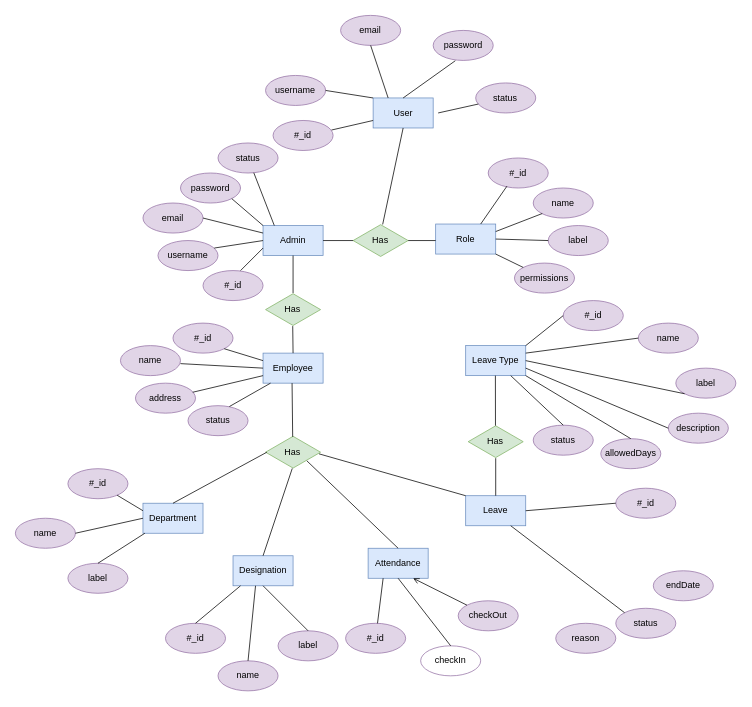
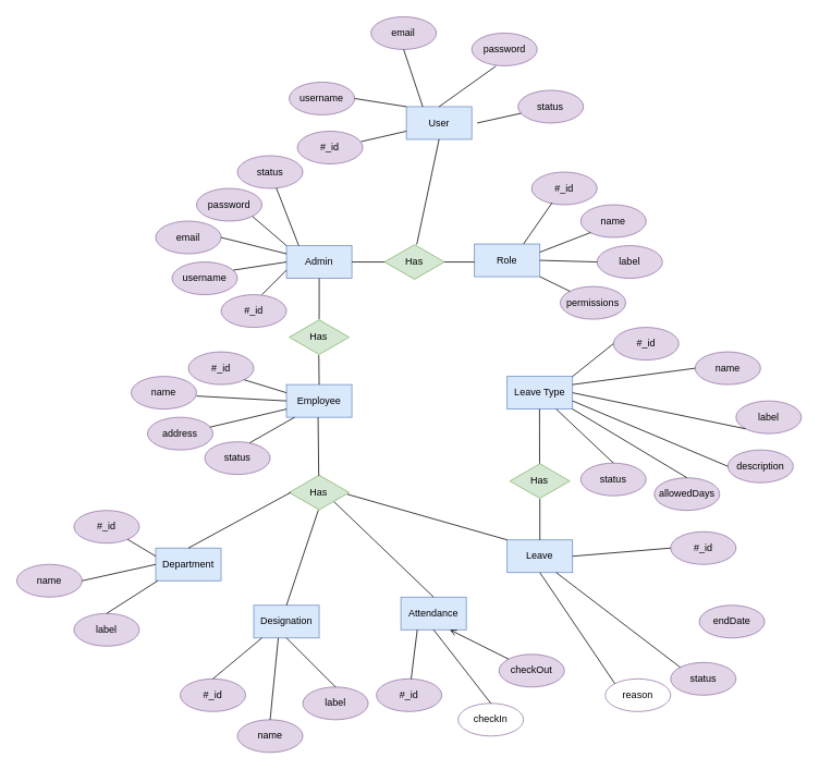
+ <mxCell id="75" value="" style="endArrow=none;html=1;rounded=0;exitX=0;exitY=0;exitDx=0;exitDy=0;entryX=0.5;entryY=1;entryDx=0;entryDy=0;" parent="1" source="56" target="37" edge="1"><mxGeometry width="50" height="50" relative="1" as="geometry"><mxPoint x="540" y="740" as="sourcePoint" /><mxPoint x="418" y="623" as="targetPoint" /></mxGeometry></mxCell>
- <mxCell id="54" value="endDate" style="ellipse;whiteSpace=wrap;html=1;fillColor=#e1d5e7;strokeColor=#9673a6;" parent="1" vertex="1"><mxGeometry x="870" y="760" width="80" height="40" as="geometry" /></mxCell>
+ <mxCell id="54" value="endDate" style="ellipse;whiteSpace=wrap;html=1;fillColor=#e1d5e7;strokeColor=#9673a6;" parent="1" vertex="1"><mxGeometry x="855" y="740" width="80" height="40" as="geometry" /></mxCell>
- <mxCell id="56" value="reason" style="ellipse;whiteSpace=wrap;html=1;fillColor=#e1d5e7;strokeColor=#9673a6;" parent="1" vertex="1"><mxGeometry x="740" y="830" width="80" height="40" as="geometry" /></mxCell>
+ <mxCell id="56" value="reason" style="ellipse;whiteSpace=wrap;html=1;fillColor=#ffffff;strokeColor=#9673a6;" parent="1" vertex="1"><mxGeometry x="740" y="830" width="80" height="40" as="geometry" /></mxCell>
